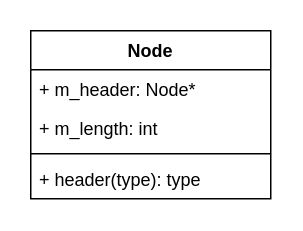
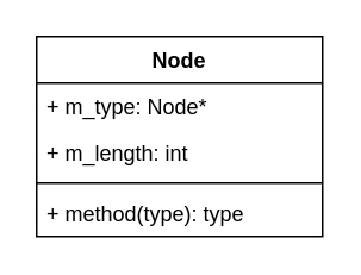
- <mxCell id="3" value="+ m_header: Node*" style="text;strokeColor=none;fillColor=none;align=left;verticalAlign=top;spacingLeft=4;spacingRight=4;overflow=hidden;rotatable=0;points=[[0,0.5],[1,0.5]];portConstraint=eastwest;" vertex="1" parent="2"><mxGeometry y="26" width="160" height="26" as="geometry" /></mxCell>
+ <mxCell id="3" value="+ m_type: Node*" style="text;strokeColor=none;fillColor=none;align=left;verticalAlign=top;spacingLeft=4;spacingRight=4;overflow=hidden;rotatable=0;points=[[0,0.5],[1,0.5]];portConstraint=eastwest;" vertex="1" parent="2"><mxGeometry y="26" width="160" height="26" as="geometry" /></mxCell>
- <mxCell id="6" value="+ header(type): type" style="text;strokeColor=none;fillColor=none;align=left;verticalAlign=top;spacingLeft=4;spacingRight=4;overflow=hidden;rotatable=0;points=[[0,0.5],[1,0.5]];portConstraint=eastwest;" vertex="1" parent="2"><mxGeometry y="86" width="160" height="26" as="geometry" /></mxCell>
+ <mxCell id="6" value="+ method(type): type" style="text;strokeColor=none;fillColor=none;align=left;verticalAlign=top;spacingLeft=4;spacingRight=4;overflow=hidden;rotatable=0;points=[[0,0.5],[1,0.5]];portConstraint=eastwest;" vertex="1" parent="2"><mxGeometry y="86" width="160" height="26" as="geometry" /></mxCell>
